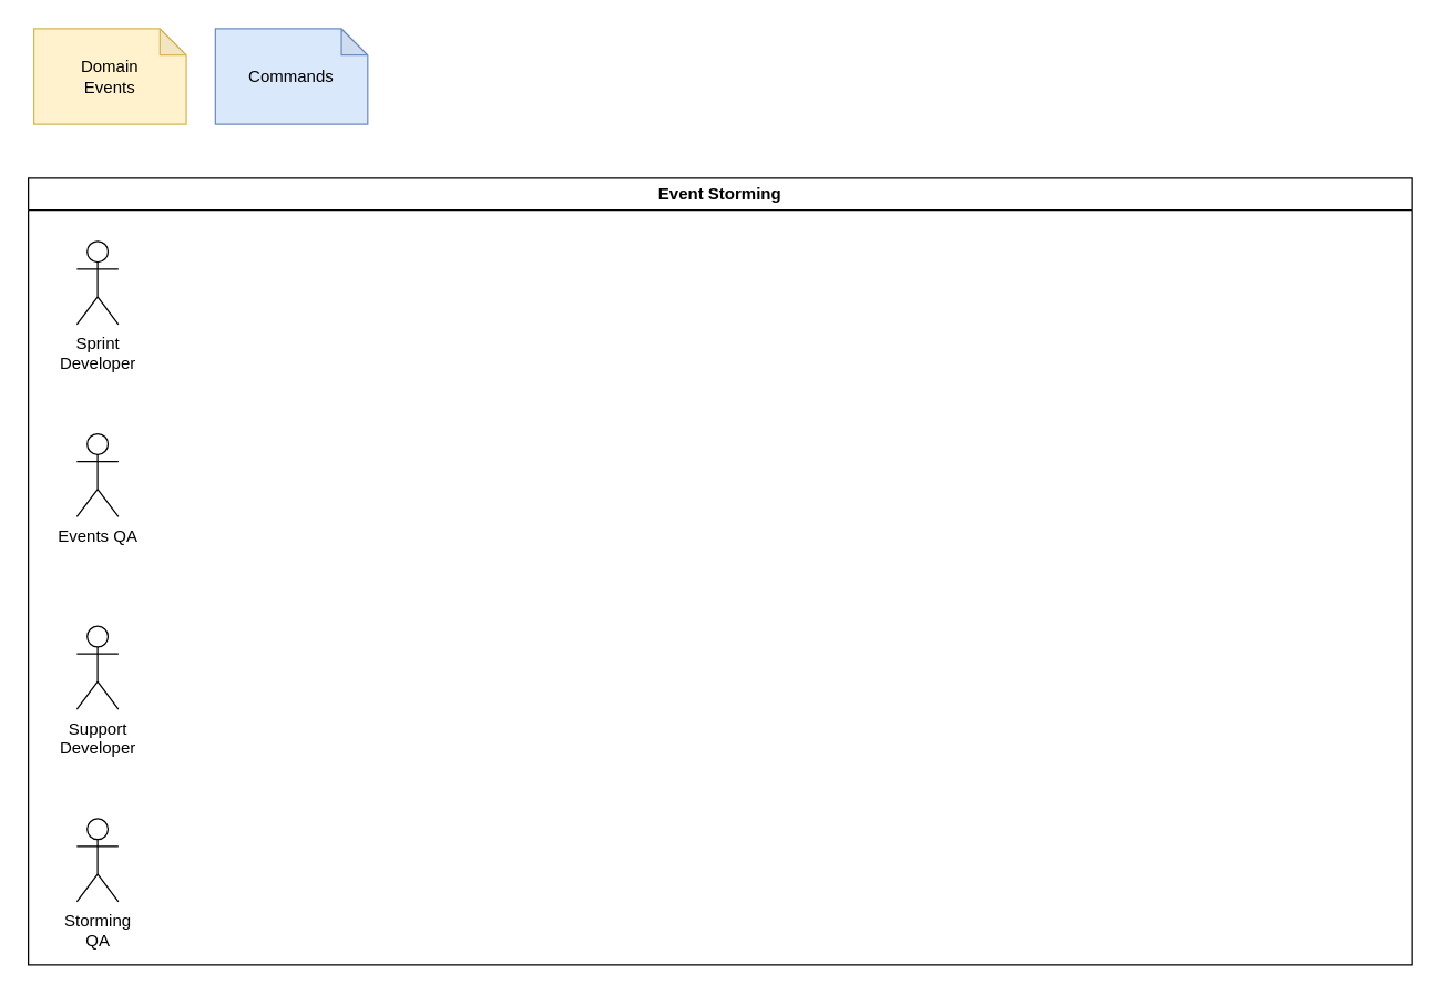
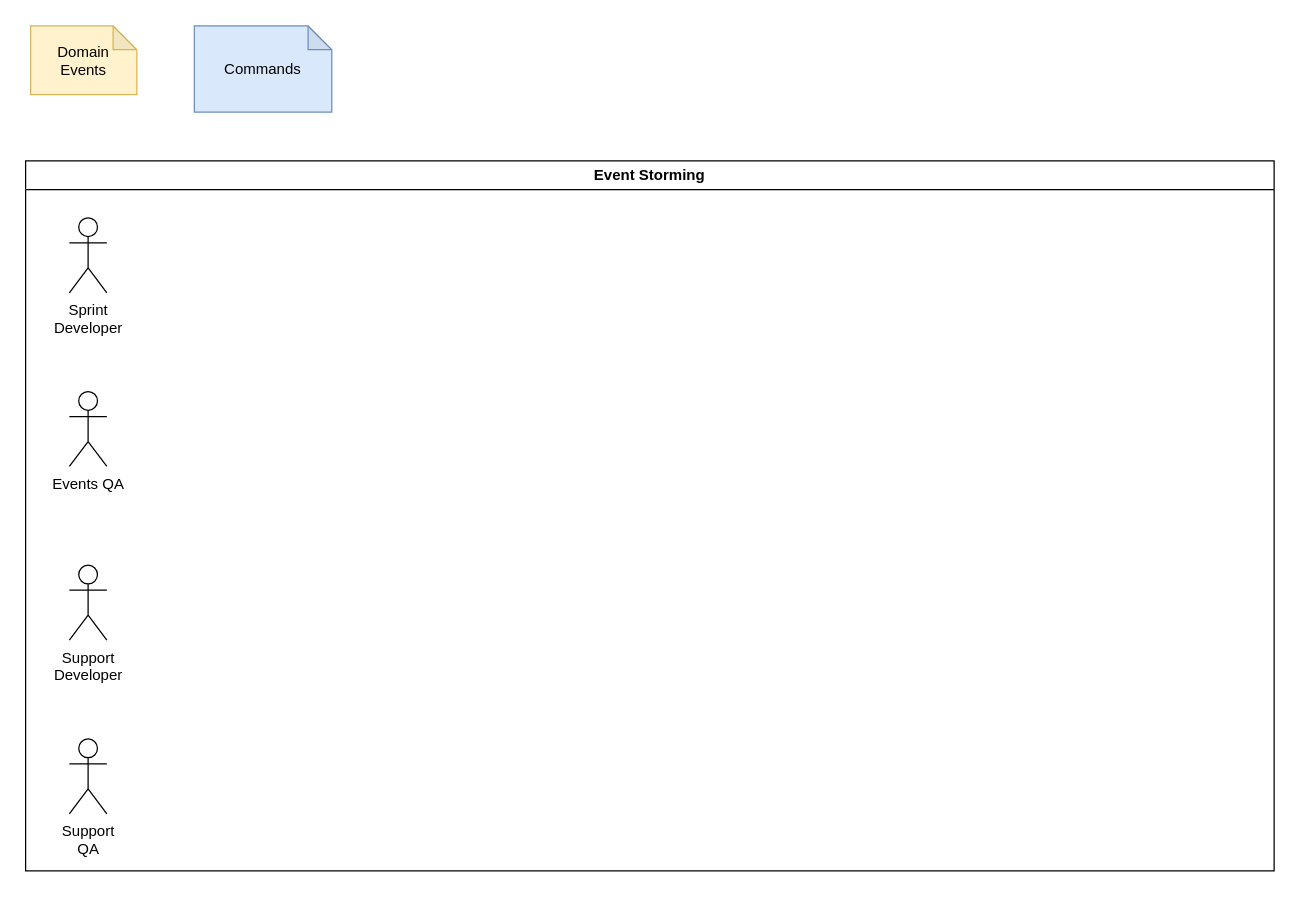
- <mxCell id="7" value="Domain&lt;br&gt;Events" style="shape=note;whiteSpace=wrap;html=1;backgroundOutline=1;darkOpacity=0.05;size=19;fillColor=#fff2cc;strokeColor=#d6b656;" vertex="1" parent="1"><mxGeometry x="24" y="20" width="110" height="69" as="geometry" /></mxCell>
+ <mxCell id="7" value="Domain&lt;br&gt;Events" style="shape=note;whiteSpace=wrap;html=1;backgroundOutline=1;darkOpacity=0.05;size=19;fillColor=#fff2cc;strokeColor=#d6b656;" vertex="1" parent="1"><mxGeometry x="24" y="20" width="85" height="55" as="geometry" /></mxCell>
- <mxCell id="6" value="Storming&lt;br&gt;QA" style="shape=umlActor;verticalLabelPosition=bottom;verticalAlign=top;html=1;outlineConnect=0;" vertex="1" parent="2"><mxGeometry x="35" y="462.5" width="30" height="60" as="geometry" /></mxCell>
+ <mxCell id="6" value="Support&lt;br&gt;QA" style="shape=umlActor;verticalLabelPosition=bottom;verticalAlign=top;html=1;outlineConnect=0;" vertex="1" parent="2"><mxGeometry x="35" y="462.5" width="30" height="60" as="geometry" /></mxCell>
